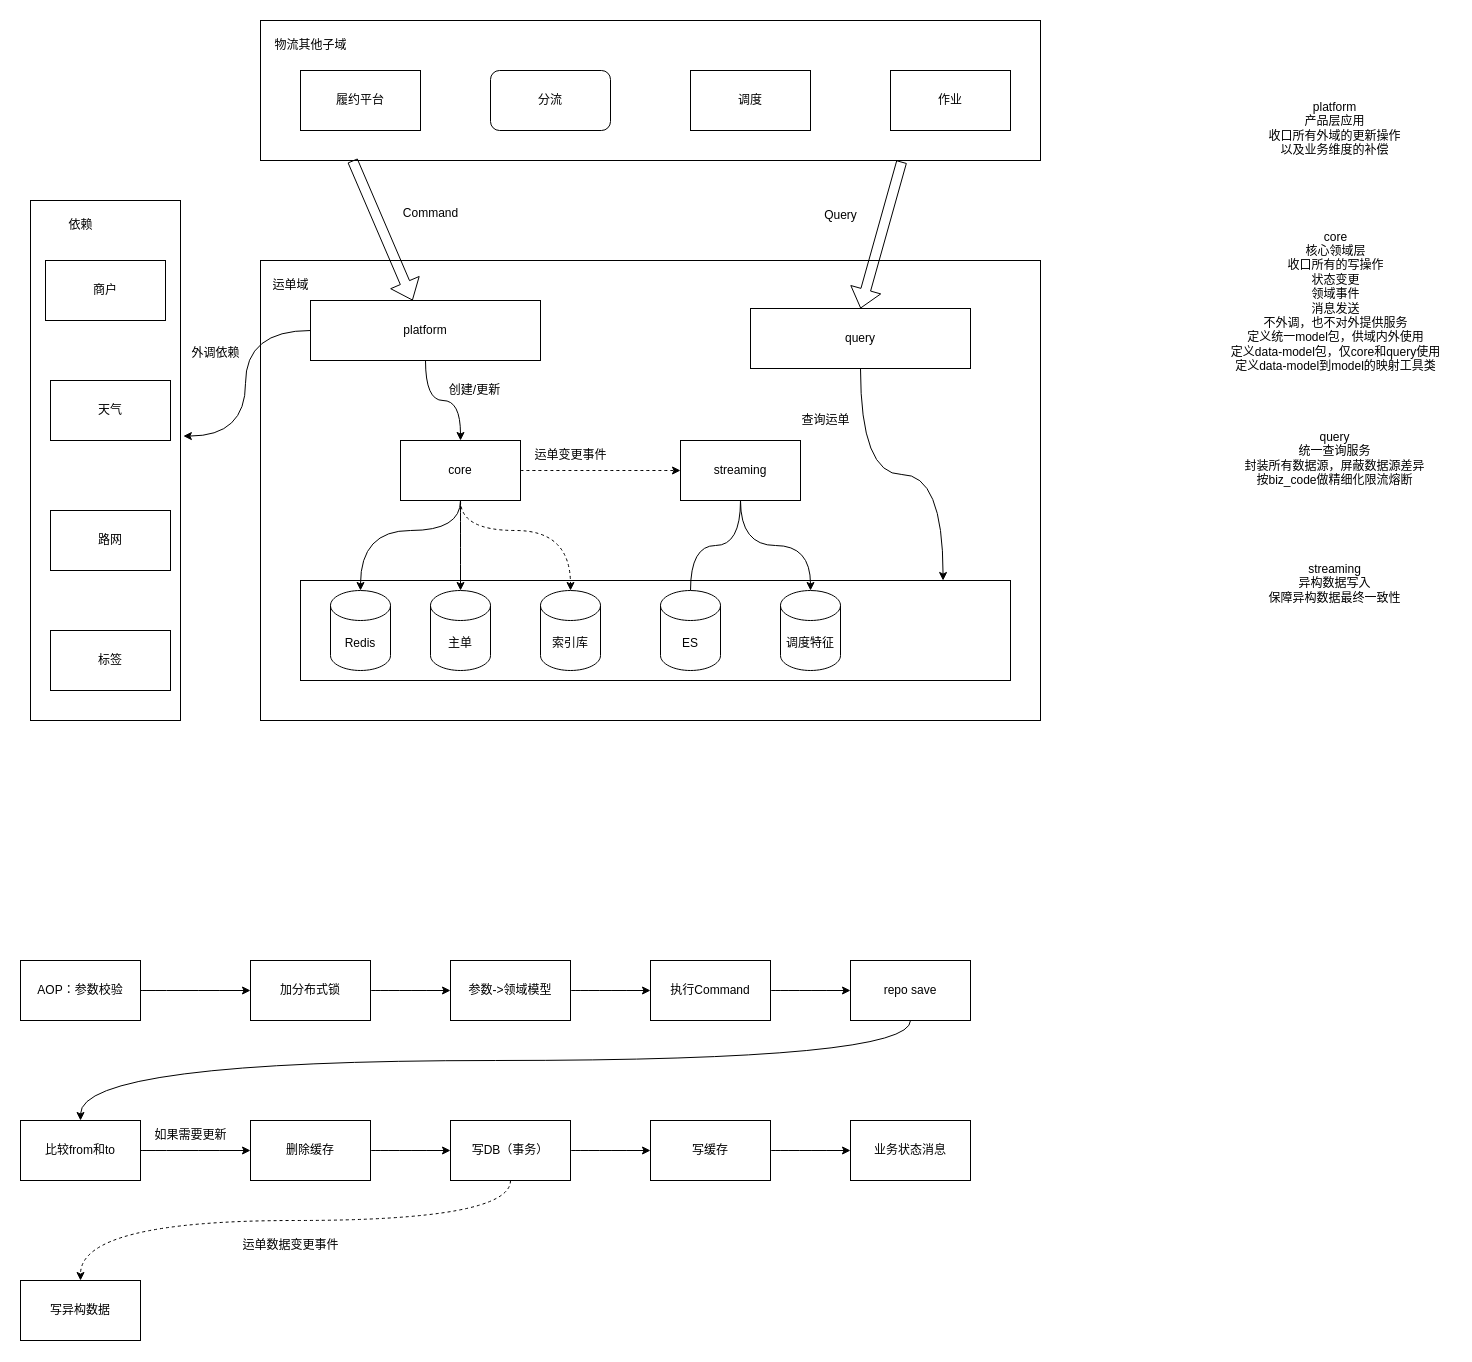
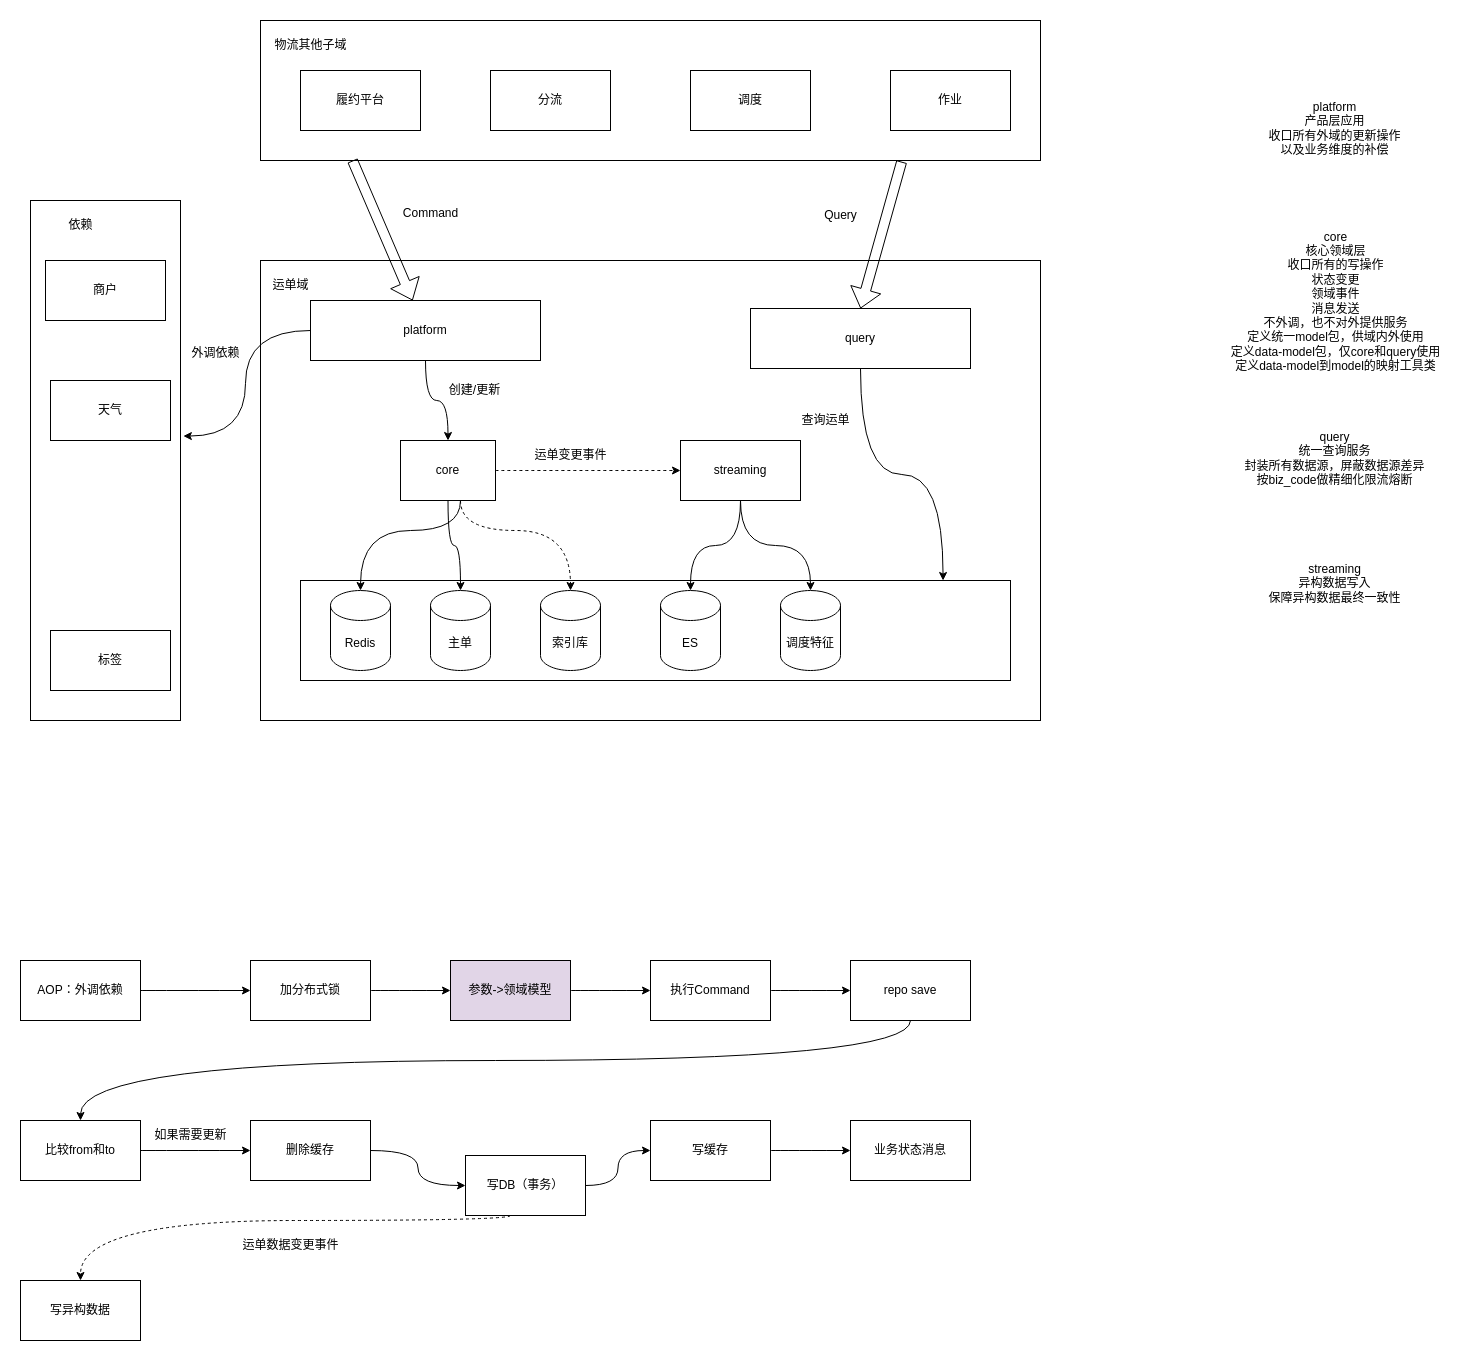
- <mxCell id="17" value="分流" style="whiteSpace=wrap;html=1;rounded=1;" vertex="1" parent="1"><mxGeometry x="490" y="70" width="120" height="60" as="geometry" /></mxCell>
+ <mxCell id="17" value="分流" style="whiteSpace=wrap;html=1;" vertex="1" parent="1"><mxGeometry x="490" y="70" width="120" height="60" as="geometry" /></mxCell>
- <mxCell id="11" value="core" style="whiteSpace=wrap;html=1;" vertex="1" parent="1"><mxGeometry x="400" y="440" width="120" height="60" as="geometry" /></mxCell>
+ <mxCell id="11" value="core" style="whiteSpace=wrap;html=1;" vertex="1" parent="1"><mxGeometry x="400" y="440" width="95" height="60" as="geometry" /></mxCell>
- <mxCell id="35" value="路网" style="whiteSpace=wrap;html=1;" vertex="1" parent="1"><mxGeometry x="50" y="510" width="120" height="60" as="geometry" /></mxCell>
- <mxCell id="12" style="edgeStyle=orthogonalEdgeStyle;curved=1;rounded=0;orthogonalLoop=1;jettySize=auto;html=1;endArrow=none;" edge="1" parent="1" source="14" target="29"><mxGeometry relative="1" as="geometry" /></mxCell>
+ <mxCell id="12" style="edgeStyle=orthogonalEdgeStyle;curved=1;rounded=0;orthogonalLoop=1;jettySize=auto;html=1;" edge="1" parent="1" source="14" target="29"><mxGeometry relative="1" as="geometry" /></mxCell>
- <mxCell id="44" value="AOP：参数校验" style="whiteSpace=wrap;html=1;" vertex="1" parent="1"><mxGeometry x="20" y="960" width="120" height="60" as="geometry" /></mxCell>
+ <mxCell id="44" value="AOP：外调依赖" style="whiteSpace=wrap;html=1;" vertex="1" parent="1"><mxGeometry x="20" y="960" width="120" height="60" as="geometry" /></mxCell>
- <mxCell id="48" value="参数-&amp;gt;领域模型" style="whiteSpace=wrap;html=1;" vertex="1" parent="1"><mxGeometry x="450" y="960" width="120" height="60" as="geometry" /></mxCell>
+ <mxCell id="48" value="参数-&amp;gt;领域模型" style="whiteSpace=wrap;html=1;fillColor=#e1d5e7;" vertex="1" parent="1"><mxGeometry x="450" y="960" width="120" height="60" as="geometry" /></mxCell>
- <mxCell id="57" value="写DB（事务）" style="whiteSpace=wrap;html=1;" vertex="1" parent="1"><mxGeometry x="450" y="1120" width="120" height="60" as="geometry" /></mxCell>
+ <mxCell id="57" value="写DB（事务）" style="whiteSpace=wrap;html=1;" vertex="1" parent="1"><mxGeometry x="465" y="1155" width="120" height="60" as="geometry" /></mxCell>
